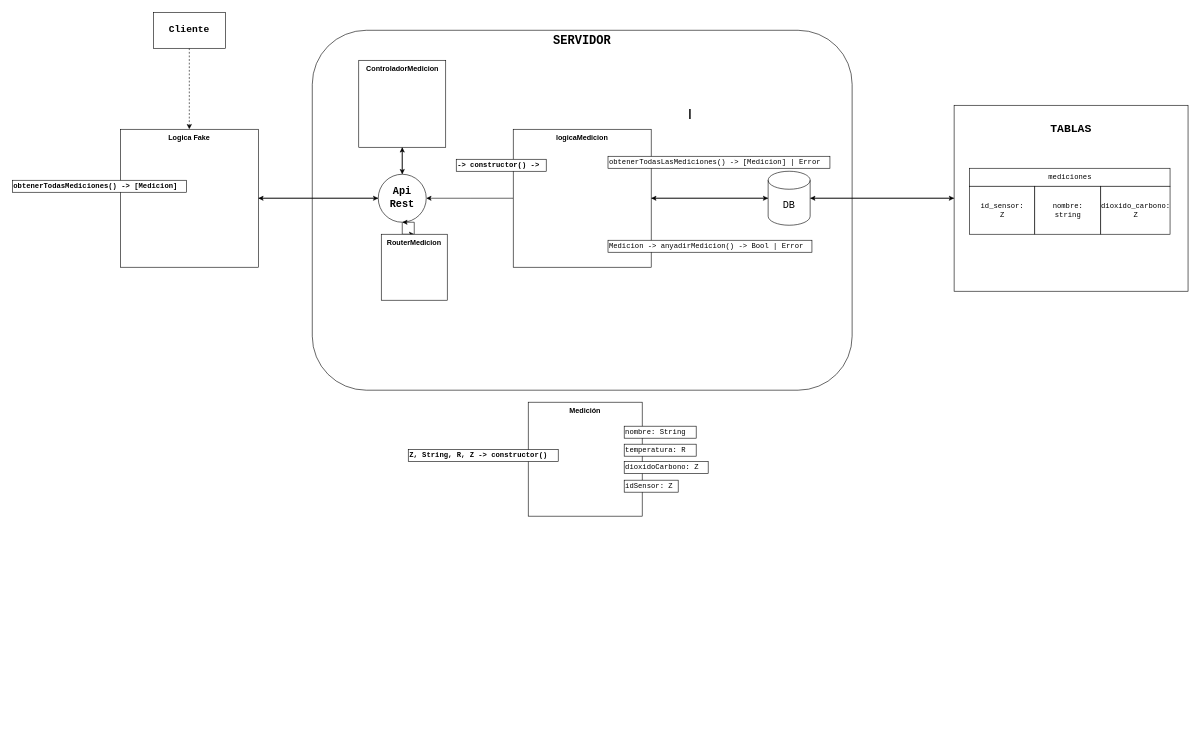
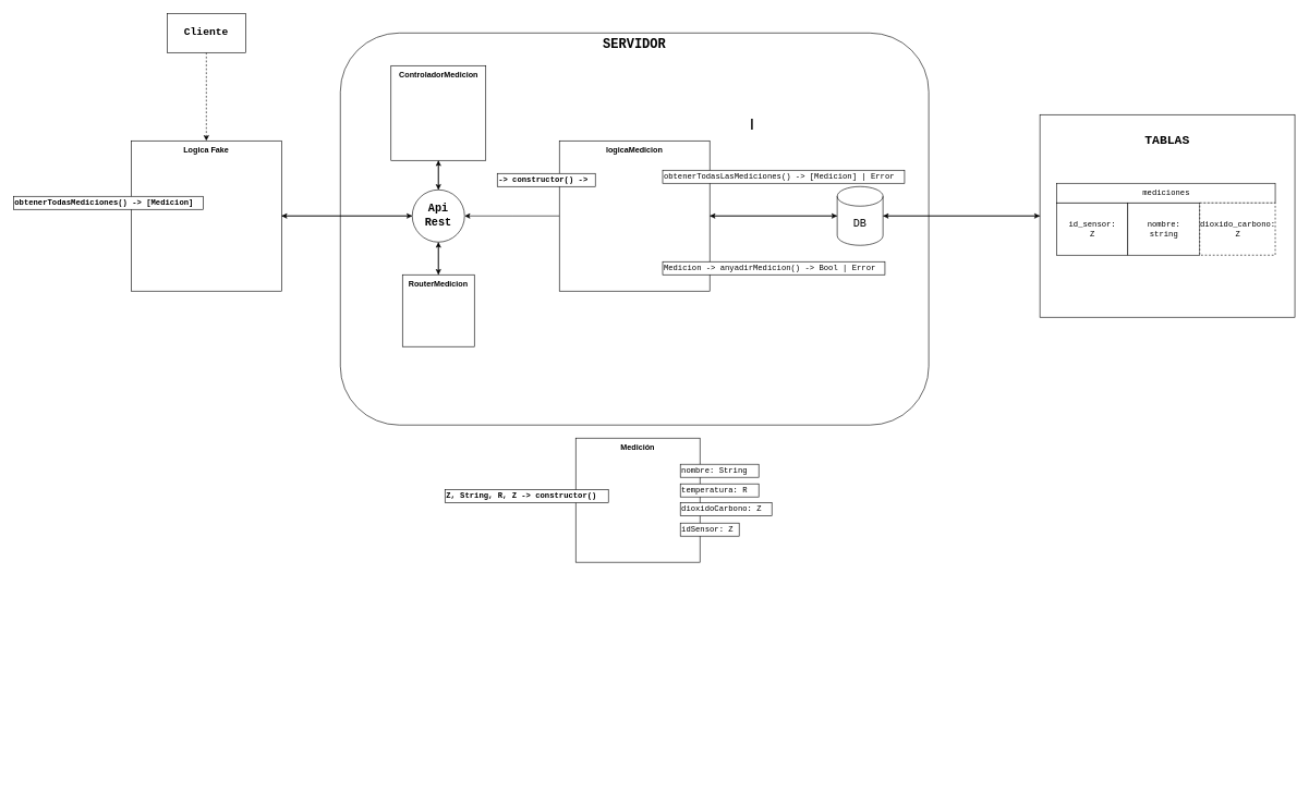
- <mxCell id="26" value="dioxido_carbono:&lt;br&gt;Z" style="rounded=0;whiteSpace=wrap;html=1;fontFamily=Courier New;" vertex="1" parent="1"><mxGeometry x="1834.5" y="310" width="115.5" height="80" as="geometry" /></mxCell>
+ <mxCell id="26" value="dioxido_carbono:&lt;br&gt;Z" style="rounded=0;whiteSpace=wrap;html=1;fontFamily=Courier New;dashed=1;" vertex="1" parent="1"><mxGeometry x="1834.5" y="310" width="115.5" height="80" as="geometry" /></mxCell>
- <mxCell id="33" value="RouterMedicion" style="whiteSpace=wrap;html=1;aspect=fixed;verticalAlign=top;fontStyle=1" vertex="1" parent="1"><mxGeometry x="635" y="390" width="110" height="110" as="geometry" /></mxCell>
+ <mxCell id="33" value="RouterMedicion" style="whiteSpace=wrap;html=1;aspect=fixed;verticalAlign=top;fontStyle=1" vertex="1" parent="1"><mxGeometry x="615" y="420" width="110" height="110" as="geometry" /></mxCell>
